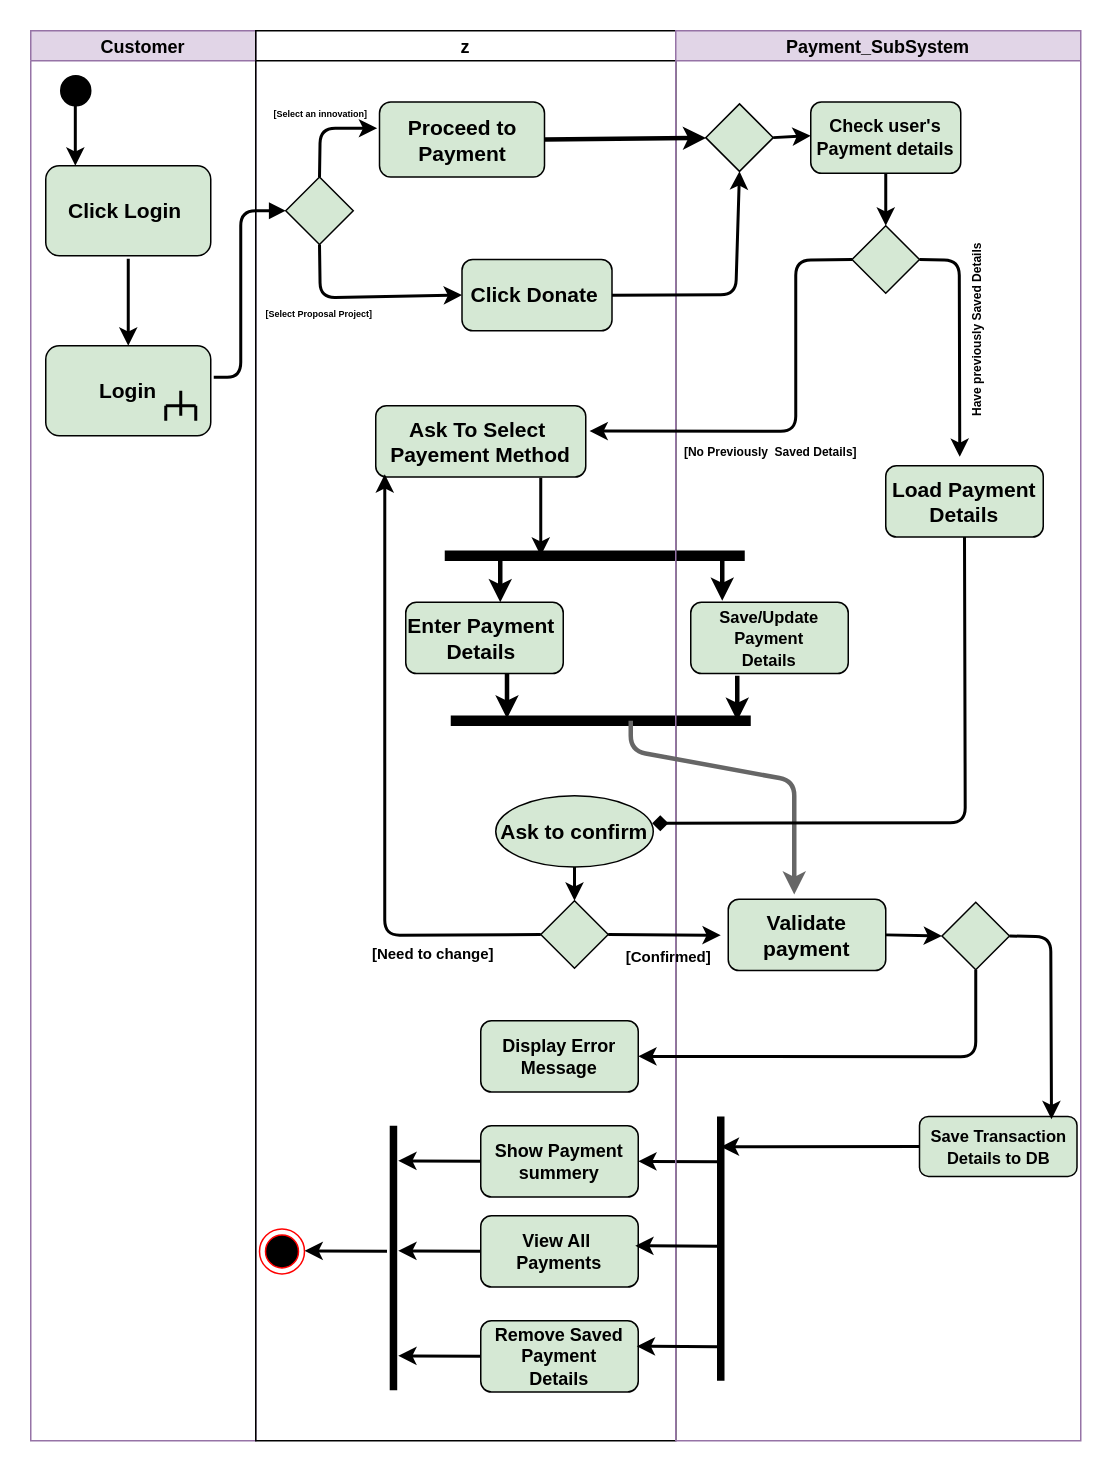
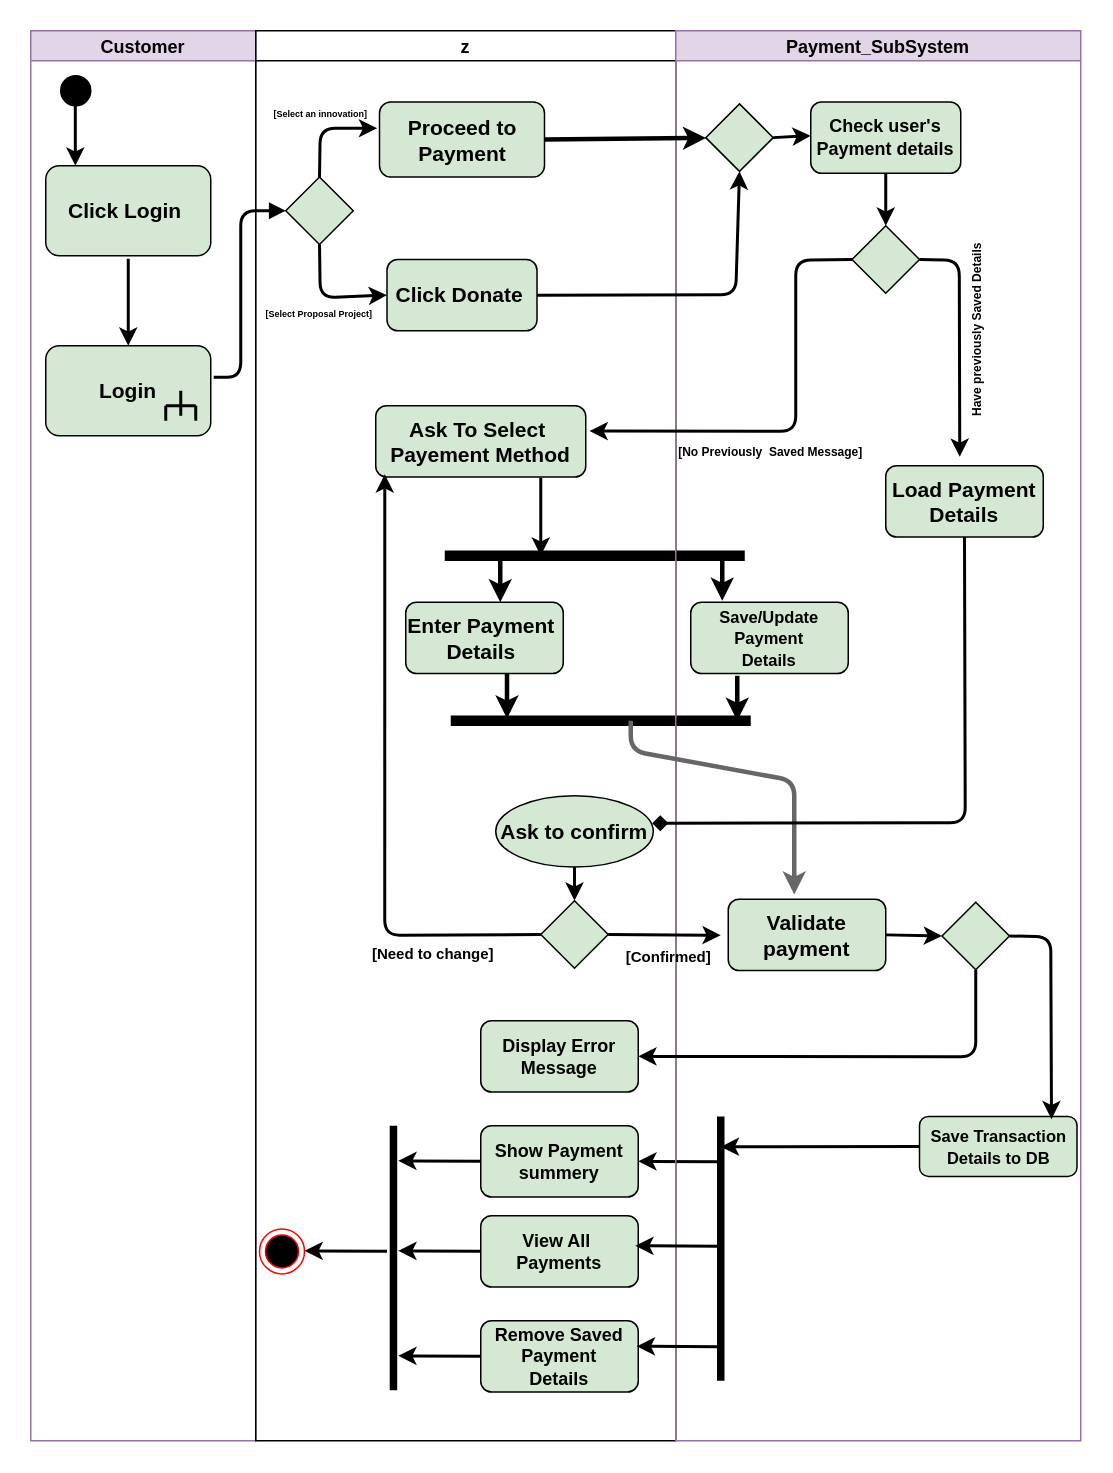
- <mxCell id="16" value="&lt;b&gt;&lt;font style=&quot;font-size: 14px&quot;&gt;Click Donate&amp;nbsp;&lt;br&gt;&lt;/font&gt;&lt;/b&gt;" style="rounded=1;whiteSpace=wrap;html=1;fillColor=#D5E8D4;" parent="14" vertex="1"><mxGeometry x="137.5" y="152.5" width="100" height="47.5" as="geometry" /></mxCell>
+ <mxCell id="16" value="&lt;b&gt;&lt;font style=&quot;font-size: 14px&quot;&gt;Click Donate&amp;nbsp;&lt;br&gt;&lt;/font&gt;&lt;/b&gt;" style="rounded=1;whiteSpace=wrap;html=1;fillColor=#D5E8D4;" parent="14" vertex="1"><mxGeometry x="87.5" y="152.5" width="100" height="47.5" as="geometry" /></mxCell>
- <mxCell id="54" value="&lt;b&gt;&lt;font style=&quot;font-size: 8px&quot;&gt;[No Previously&amp;nbsp; Saved Details]&lt;/font&gt;&lt;/b&gt;" style="text;html=1;align=center;verticalAlign=middle;resizable=0;points=[];autosize=1;" parent="46" vertex="1"><mxGeometry x="-2.5" y="270" width="130" height="20" as="geometry" /></mxCell>
+ <mxCell id="54" value="&lt;b&gt;&lt;font style=&quot;font-size: 8px&quot;&gt;[No Previously&amp;nbsp; Saved Message]&lt;/font&gt;&lt;/b&gt;" style="text;html=1;align=center;verticalAlign=middle;resizable=0;points=[];autosize=1;" parent="46" vertex="1"><mxGeometry x="-2.5" y="270" width="130" height="20" as="geometry" /></mxCell>
